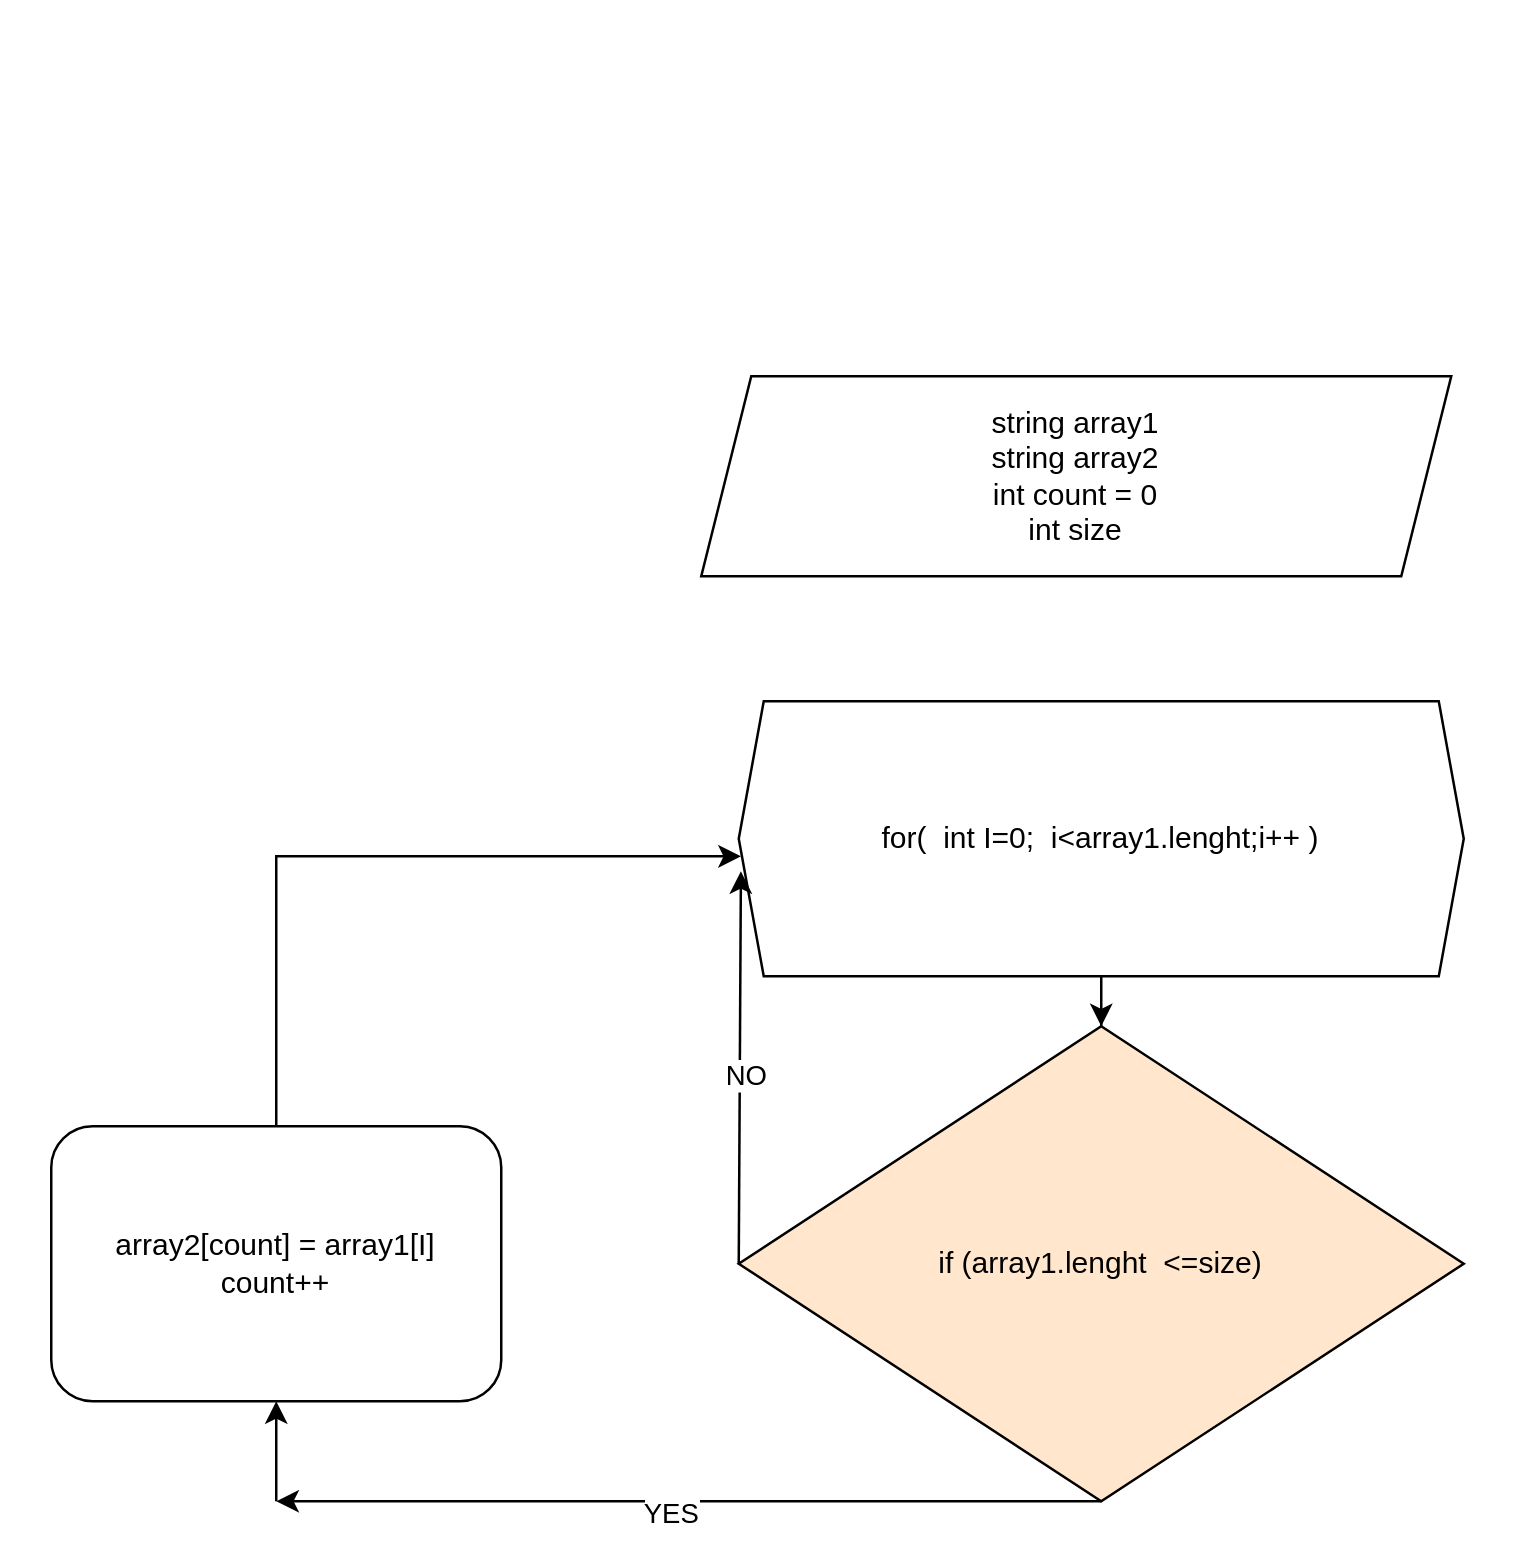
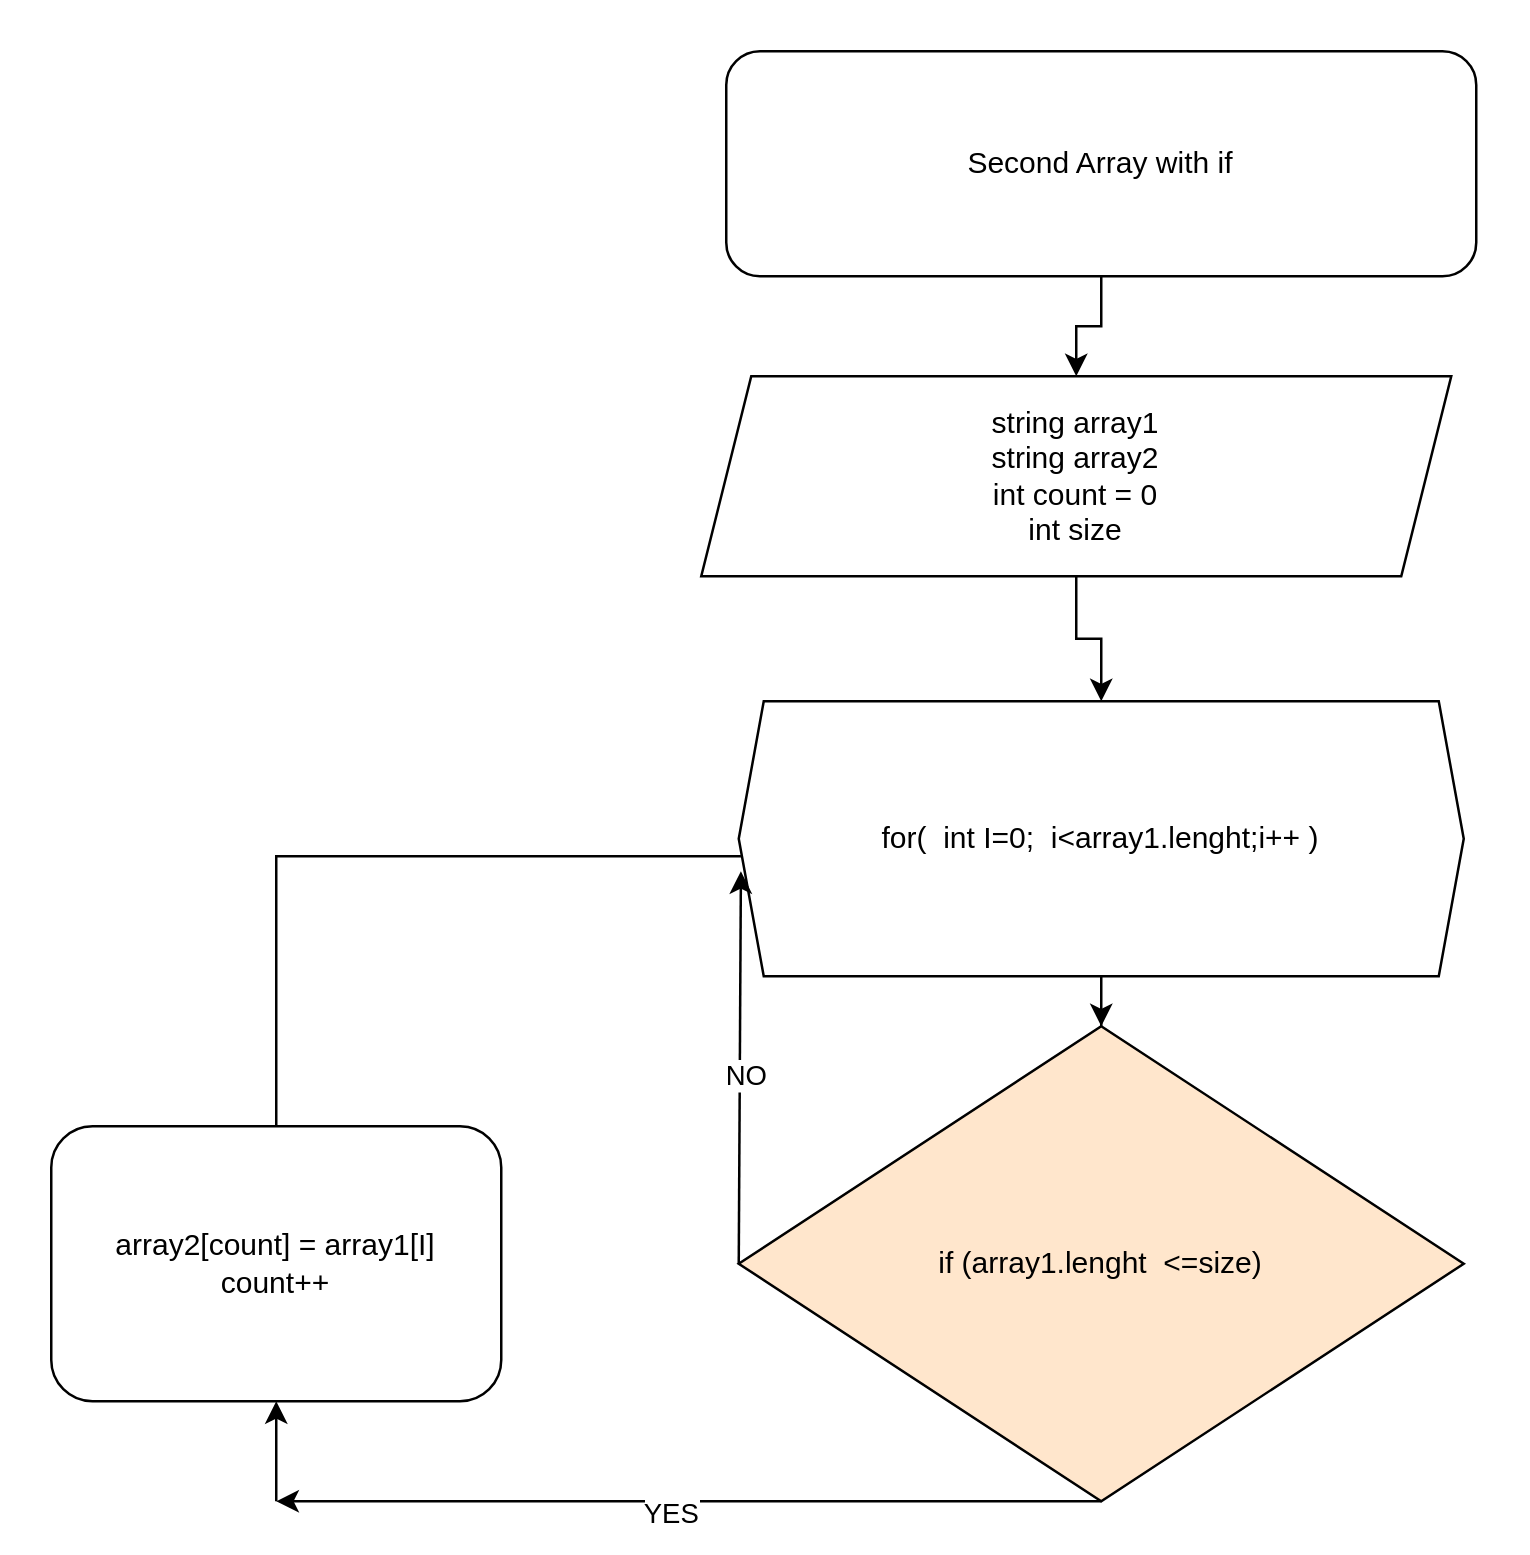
+ <mxCell id="3" value="Second Array with if" style="rounded=1;whiteSpace=wrap;html=1;" vertex="1" parent="1"><mxGeometry x="290" y="20" width="300" height="90" as="geometry" /></mxCell>
+ <mxCell id="2" value="" style="edgeStyle=orthogonalEdgeStyle;rounded=0;orthogonalLoop=1;jettySize=auto;html=1;" edge="1" parent="1" source="3" target="5"><mxGeometry relative="1" as="geometry" /></mxCell>
+ <mxCell id="4" value="" style="edgeStyle=orthogonalEdgeStyle;rounded=0;orthogonalLoop=1;jettySize=auto;html=1;" edge="1" parent="1" source="5" target="7"><mxGeometry relative="1" as="geometry" /></mxCell>
- <mxCell id="9" style="edgeStyle=orthogonalEdgeStyle;rounded=0;orthogonalLoop=1;jettySize=auto;html=1;exitX=0.25;exitY=0;exitDx=0;exitDy=0;entryX=0.003;entryY=0.564;entryDx=0;entryDy=0;entryPerimeter=0;" edge="1" parent="1" source="10" target="7"><mxGeometry relative="1" as="geometry"><Array as="points"><mxPoint x="110" y="450" /><mxPoint x="110" y="342" /></Array></mxGeometry></mxCell>
+ <mxCell id="9" style="edgeStyle=orthogonalEdgeStyle;rounded=0;orthogonalLoop=1;jettySize=auto;html=1;exitX=0.25;exitY=0;exitDx=0;exitDy=0;entryX=0.003;entryY=0.564;entryDx=0;entryDy=0;entryPerimeter=0;endArrow=none;" edge="1" parent="1" source="10" target="7"><mxGeometry relative="1" as="geometry"><Array as="points"><mxPoint x="110" y="450" /><mxPoint x="110" y="342" /></Array></mxGeometry></mxCell>
